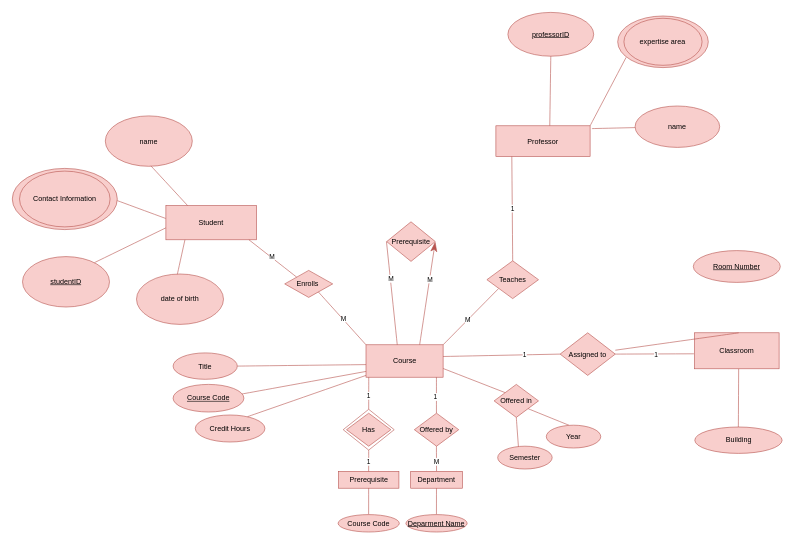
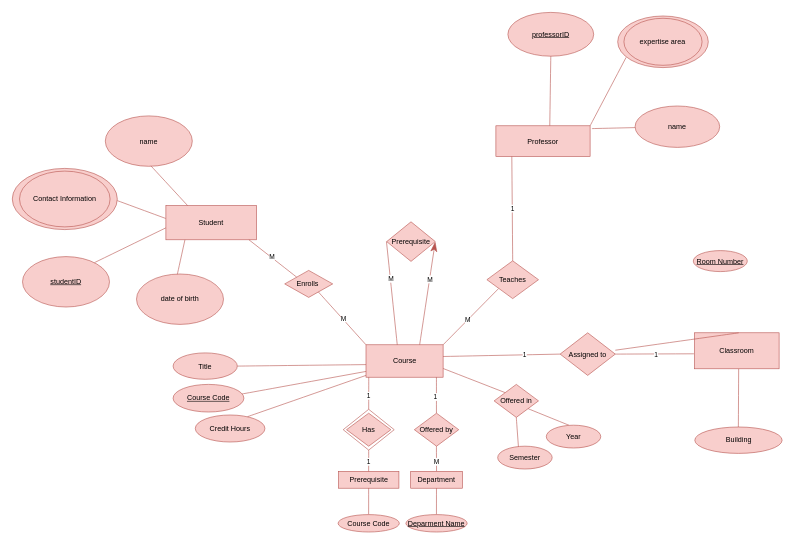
- <mxCell id="29" value="&lt;u&gt;Room Number&lt;/u&gt;" style="ellipse;whiteSpace=wrap;html=1;fillColor=#f8cecc;strokeColor=#b85450;" parent="1" vertex="1"><mxGeometry x="1155" y="417" width="145" height="53" as="geometry" /></mxCell>
+ <mxCell id="29" value="&lt;u&gt;Room Number&lt;/u&gt;" style="ellipse;whiteSpace=wrap;html=1;fillColor=#f8cecc;strokeColor=#b85450;" parent="1" vertex="1"><mxGeometry x="1155" y="417" width="90" height="35" as="geometry" /></mxCell>
